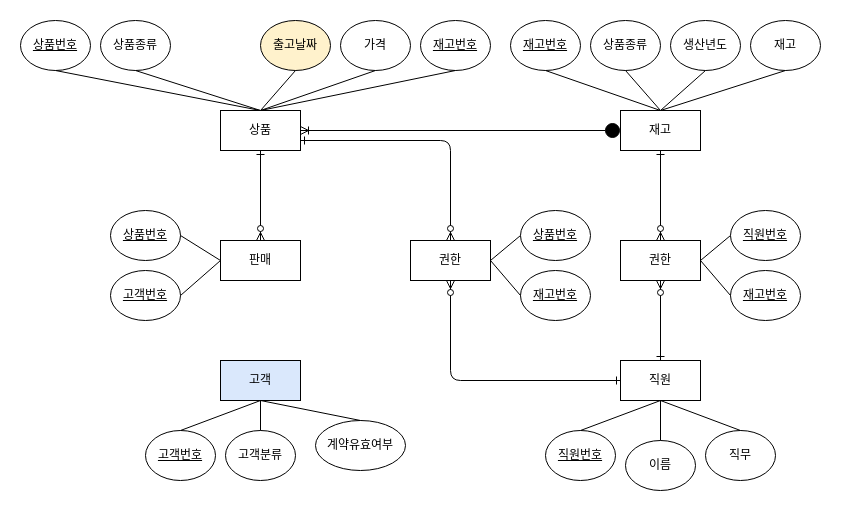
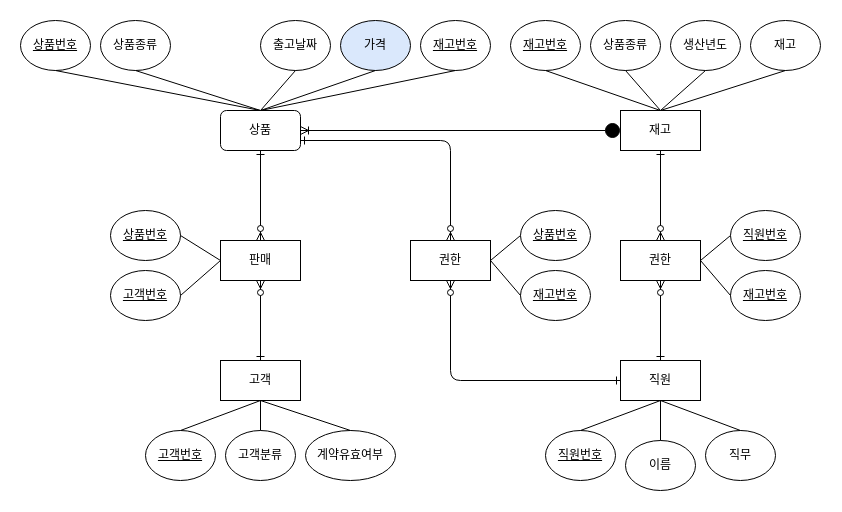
- <mxCell id="5" value="출고날짜" style="ellipse;whiteSpace=wrap;html=1;fillColor=#fff2cc;" vertex="1" parent="1"><mxGeometry x="260" y="20" width="70" height="50" as="geometry" /></mxCell>
+ <mxCell id="5" value="출고날짜" style="ellipse;whiteSpace=wrap;html=1;" vertex="1" parent="1"><mxGeometry x="260" y="20" width="70" height="50" as="geometry" /></mxCell>
- <mxCell id="6" value="가격" style="ellipse;whiteSpace=wrap;html=1;" vertex="1" parent="1"><mxGeometry x="340" y="20" width="70" height="50" as="geometry" /></mxCell>
+ <mxCell id="6" value="가격" style="ellipse;whiteSpace=wrap;html=1;fillColor=#dae8fc;" vertex="1" parent="1"><mxGeometry x="340" y="20" width="70" height="50" as="geometry" /></mxCell>
- <mxCell id="2" value="상품" style="rounded=0;whiteSpace=wrap;html=1;" vertex="1" parent="1"><mxGeometry x="220" y="110" width="80" height="40" as="geometry" /></mxCell>
+ <mxCell id="2" value="상품" style="whiteSpace=wrap;html=1;rounded=1;" vertex="1" parent="1"><mxGeometry x="220" y="110" width="80" height="40" as="geometry" /></mxCell>
+ <mxCell id="53" value="" style="endArrow=ERone;html=1;entryX=0.5;entryY=0;entryDx=0;entryDy=0;exitX=0.5;exitY=1;exitDx=0;exitDy=0;startArrow=ERzeroToMany;startFill=1;endFill=0;" edge="1" parent="1" source="51" target="37"><mxGeometry width="50" height="50" relative="1" as="geometry"><mxPoint x="270" y="250" as="sourcePoint" /><mxPoint x="270" y="160" as="targetPoint" /></mxGeometry></mxCell>
- <mxCell id="37" value="고객" style="rounded=0;whiteSpace=wrap;html=1;fillColor=#dae8fc;" vertex="1" parent="1"><mxGeometry x="220" y="360" width="80" height="40" as="geometry" /></mxCell>
+ <mxCell id="37" value="고객" style="rounded=0;whiteSpace=wrap;html=1;" vertex="1" parent="1"><mxGeometry x="220" y="360" width="80" height="40" as="geometry" /></mxCell>
- <mxCell id="47" value="계약유효여부" style="ellipse;whiteSpace=wrap;html=1;" vertex="1" parent="1"><mxGeometry x="315" y="420" width="90" height="50" as="geometry" /></mxCell>
+ <mxCell id="47" value="계약유효여부" style="ellipse;whiteSpace=wrap;html=1;" vertex="1" parent="1"><mxGeometry x="305" y="430" width="90" height="50" as="geometry" /></mxCell>
